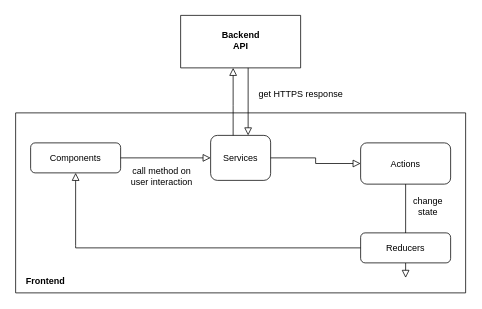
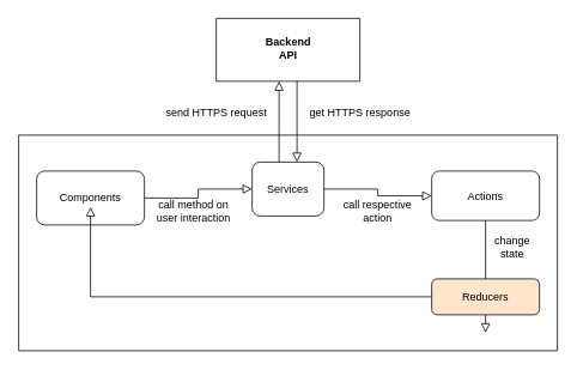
+ <mxCell id="18" value="send HTTPS request" style="text;html=1;align=center;verticalAlign=middle;resizable=0;points=[];autosize=1;strokeColor=none;fillColor=none;" vertex="1" parent="1"><mxGeometry x="170" y="110" width="140" height="30" as="geometry" /></mxCell>
- <mxCell id="2" value="Components" style="rounded=1;whiteSpace=wrap;html=1;fontSize=12;glass=0;strokeWidth=1;shadow=0;" parent="1" vertex="1"><mxGeometry x="40" y="190" width="120" height="40" as="geometry" /></mxCell>
+ <mxCell id="2" value="Components" style="rounded=1;whiteSpace=wrap;html=1;fontSize=12;glass=0;strokeWidth=1;shadow=0;" parent="1" vertex="1"><mxGeometry x="40" y="190" width="120" height="60" as="geometry" /></mxCell>
+ <mxCell id="10" value="&lt;div&gt;call respective action&lt;/div&gt;" style="text;html=1;align=center;verticalAlign=middle;whiteSpace=wrap;rounded=0;" vertex="1" parent="8"><mxGeometry x="360" y="70" width="80" height="30" as="geometry" /></mxCell>
- <mxCell id="12" value="Reducers" style="rounded=1;whiteSpace=wrap;html=1;fontSize=12;glass=0;strokeWidth=1;shadow=0;" vertex="1" parent="8"><mxGeometry x="460" y="160" width="120" height="40" as="geometry" /></mxCell>
+ <mxCell id="12" value="Reducers" style="rounded=1;whiteSpace=wrap;html=1;fontSize=12;glass=0;strokeWidth=1;shadow=0;fillColor=#ffe6cc;" vertex="1" parent="8"><mxGeometry x="460" y="160" width="120" height="40" as="geometry" /></mxCell>
- <mxCell id="9" value="&lt;b&gt;Frontend&lt;/b&gt;" style="text;html=1;align=center;verticalAlign=middle;whiteSpace=wrap;rounded=0;" vertex="1" parent="8"><mxGeometry x="10" y="210" width="60" height="30" as="geometry" /></mxCell>
